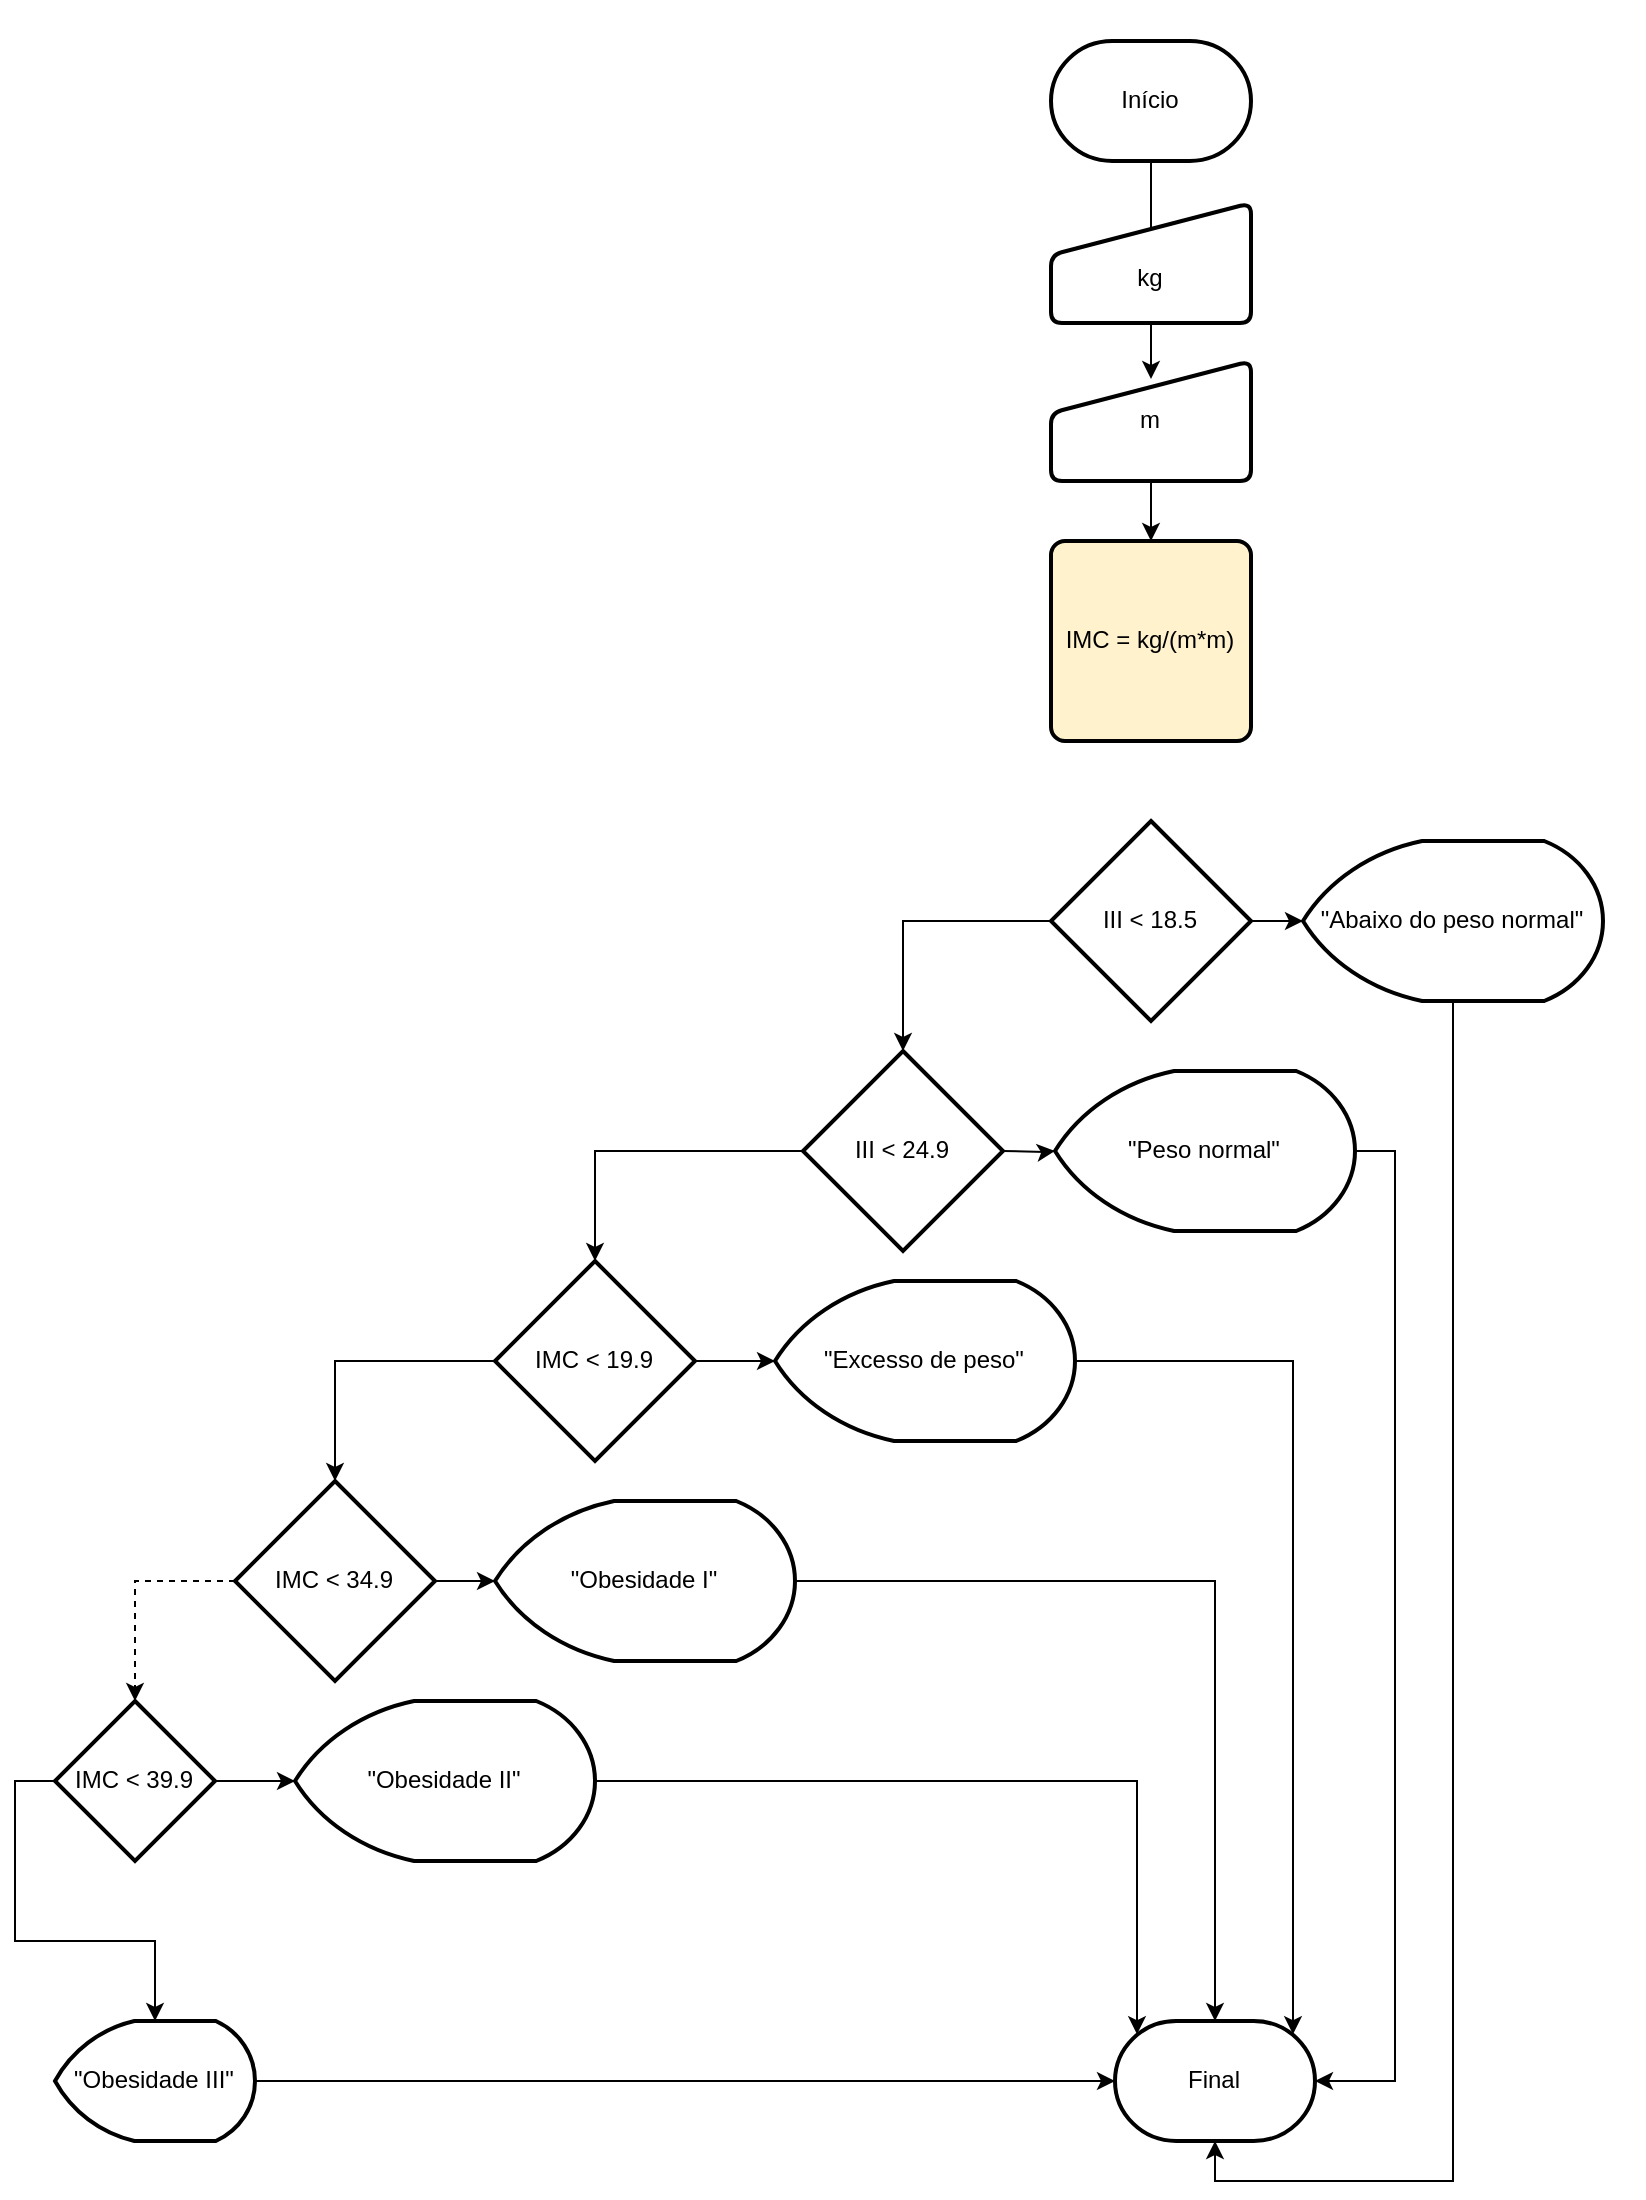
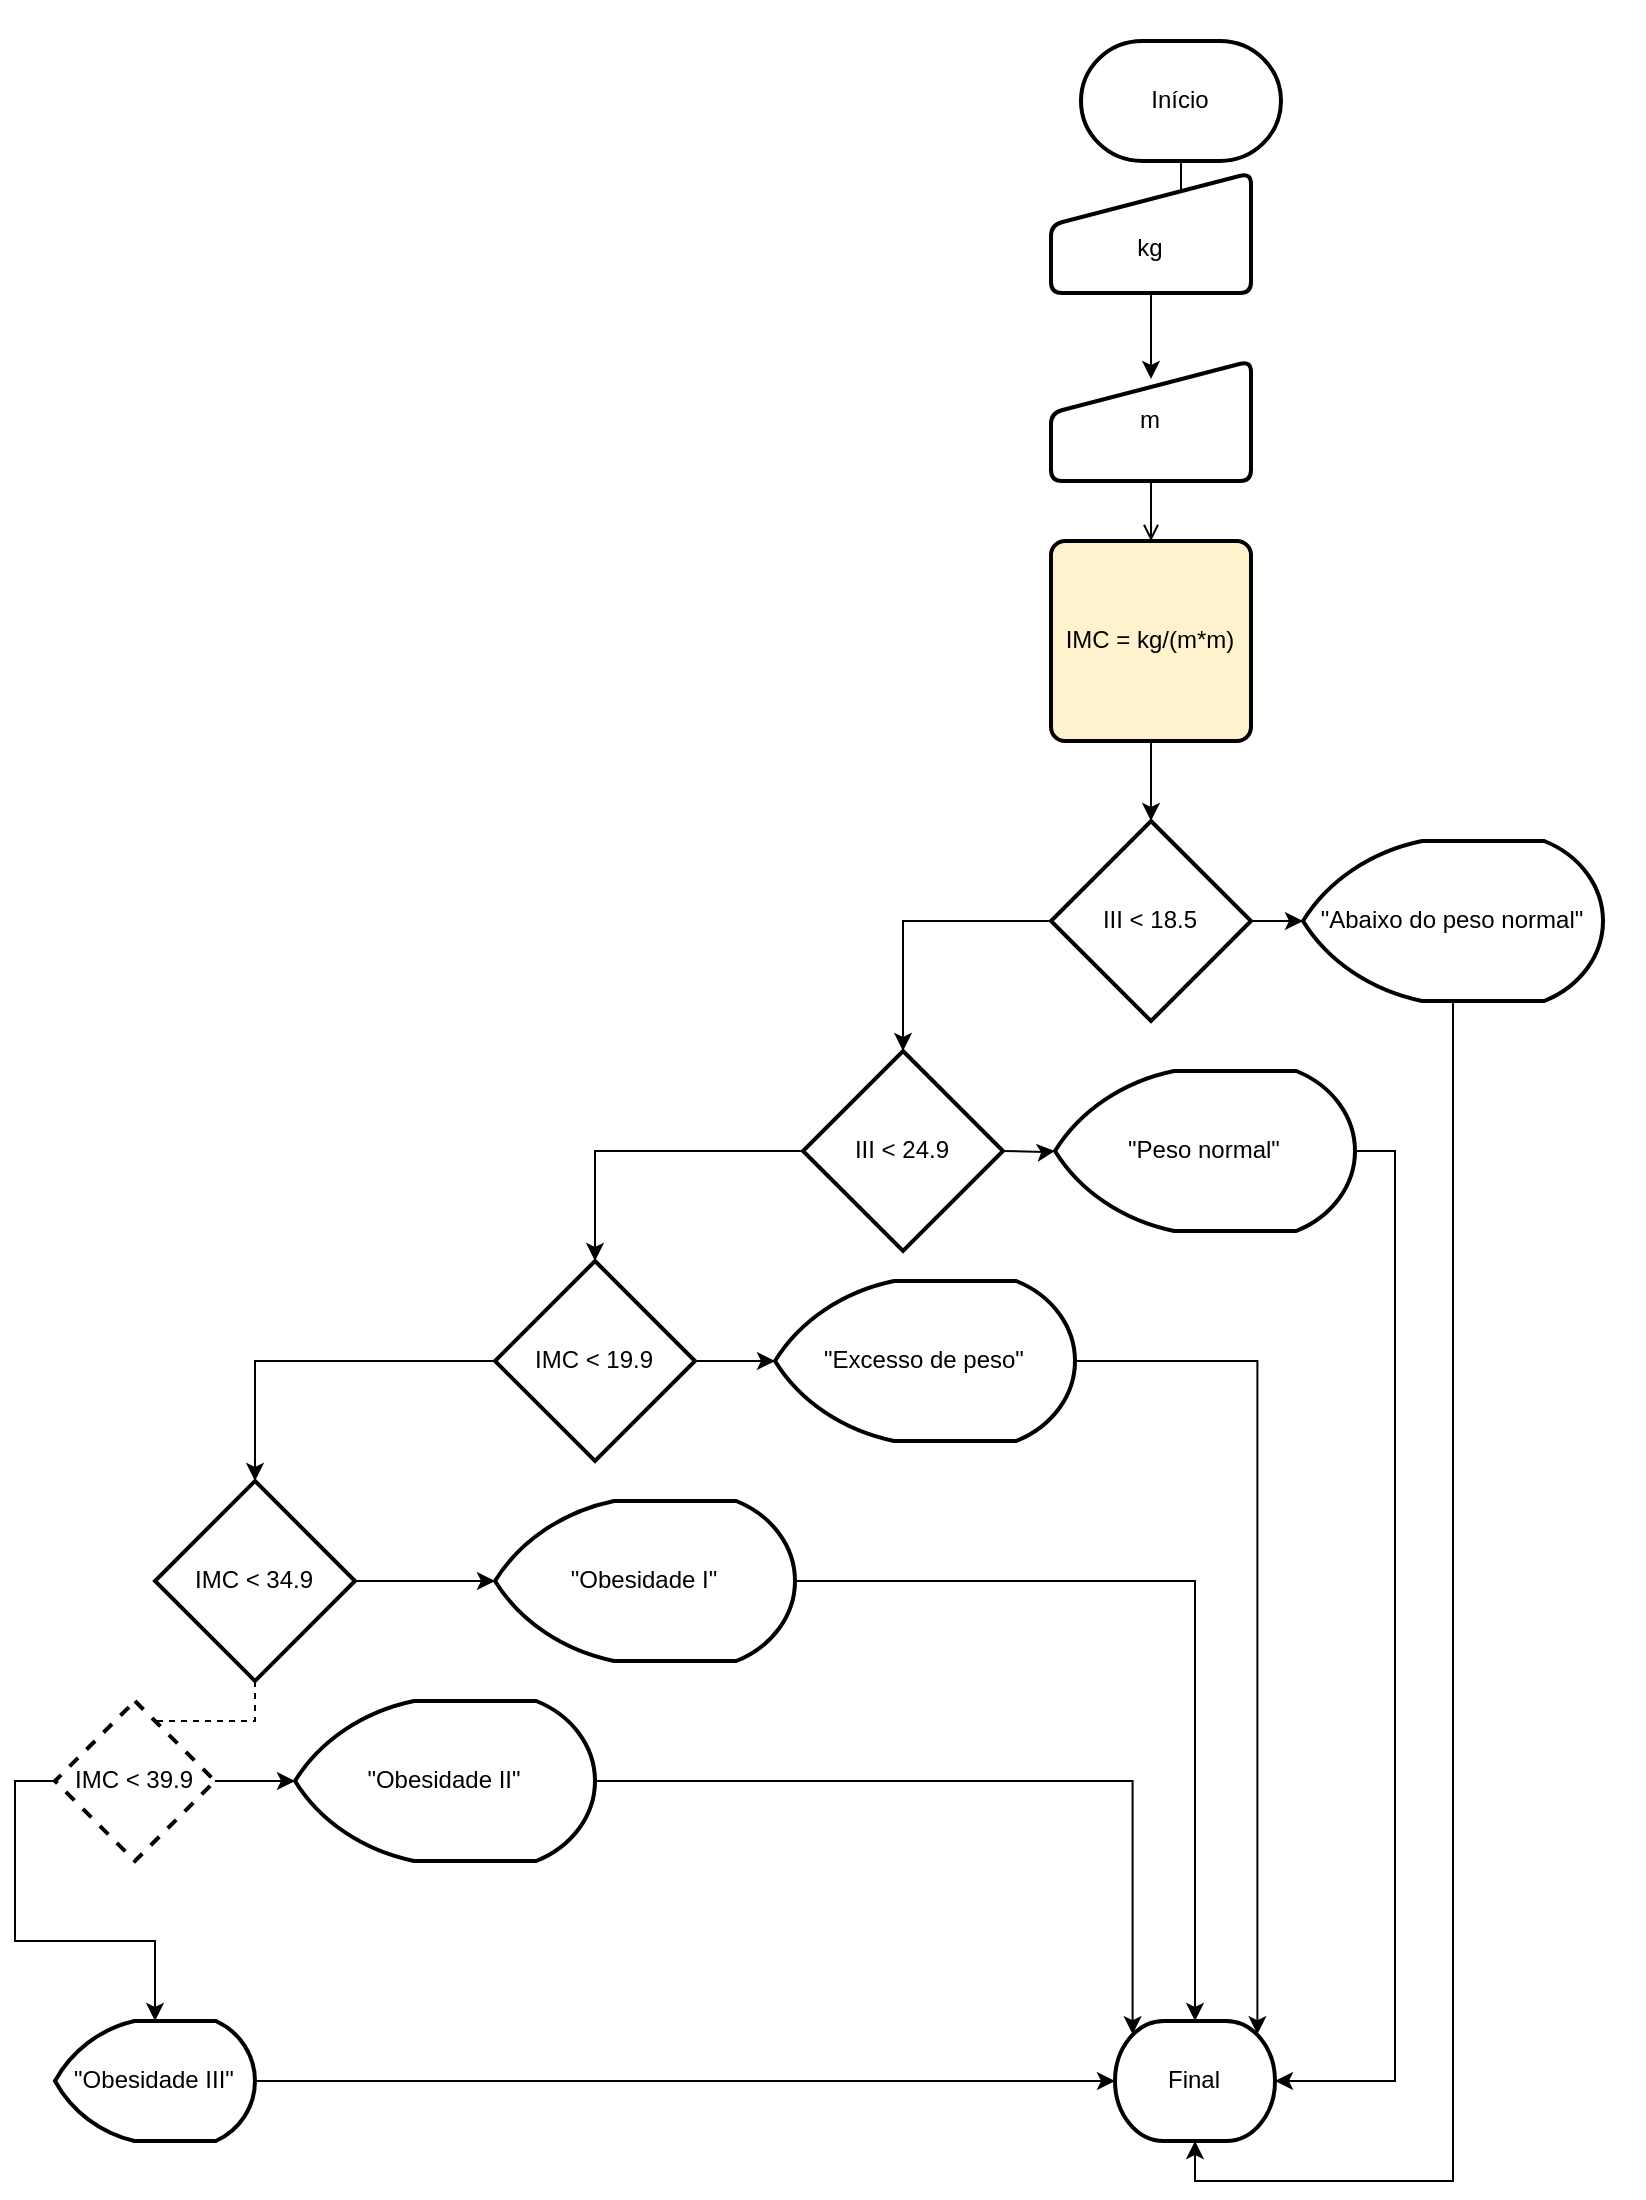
- <mxCell id="3" value="Início" style="strokeWidth=2;html=1;shape=mxgraph.flowchart.terminator;whiteSpace=wrap;" vertex="1" parent="1"><mxGeometry x="518" y="20" width="100" height="60" as="geometry" /></mxCell>
+ <mxCell id="3" value="Início" style="strokeWidth=2;html=1;shape=mxgraph.flowchart.terminator;whiteSpace=wrap;" vertex="1" parent="1"><mxGeometry x="533" y="20" width="100" height="60" as="geometry" /></mxCell>
- <mxCell id="4" value="&lt;div&gt;&lt;br&gt;&lt;/div&gt;&lt;div&gt;kg&lt;/div&gt;" style="html=1;strokeWidth=2;shape=manualInput;whiteSpace=wrap;rounded=1;size=26;arcSize=11;" vertex="1" parent="1"><mxGeometry x="518" y="101" width="100" height="60" as="geometry" /></mxCell>
+ <mxCell id="4" value="&lt;div&gt;&lt;br&gt;&lt;/div&gt;&lt;div&gt;kg&lt;/div&gt;" style="html=1;strokeWidth=2;shape=manualInput;whiteSpace=wrap;rounded=1;size=26;arcSize=11;" vertex="1" parent="1"><mxGeometry x="518" y="86" width="100" height="60" as="geometry" /></mxCell>
- <mxCell id="5" value="" style="edgeStyle=orthogonalEdgeStyle;rounded=0;orthogonalLoop=1;jettySize=auto;html=1;" edge="1" parent="1" source="6" target="8"><mxGeometry relative="1" as="geometry" /></mxCell>
+ <mxCell id="5" value="" style="edgeStyle=orthogonalEdgeStyle;rounded=0;orthogonalLoop=1;jettySize=auto;html=1;endArrow=open;" edge="1" parent="1" source="6" target="8"><mxGeometry relative="1" as="geometry" /></mxCell>
+ <mxCell id="7" value="" style="edgeStyle=orthogonalEdgeStyle;rounded=0;orthogonalLoop=1;jettySize=auto;html=1;" edge="1" parent="1" source="8" target="11"><mxGeometry relative="1" as="geometry" /></mxCell>
- <mxCell id="23" value="&lt;div&gt;IMC &amp;lt; 34.9&lt;/div&gt;" style="strokeWidth=2;html=1;shape=mxgraph.flowchart.decision;whiteSpace=wrap;" vertex="1" parent="1"><mxGeometry x="110" y="740" width="100" height="100" as="geometry" /></mxCell>
+ <mxCell id="23" value="&lt;div&gt;IMC &amp;lt; 34.9&lt;/div&gt;" style="strokeWidth=2;html=1;shape=mxgraph.flowchart.decision;whiteSpace=wrap;" vertex="1" parent="1"><mxGeometry x="70" y="740" width="100" height="100" as="geometry" /></mxCell>
- <mxCell id="27" value="&lt;div&gt;IMC &amp;lt; 39.9&lt;/div&gt;" style="rhombus;whiteSpace=wrap;html=1;strokeWidth=2;" vertex="1" parent="1"><mxGeometry x="20" y="850" width="80" height="80" as="geometry" /></mxCell>
+ <mxCell id="27" value="&lt;div&gt;IMC &amp;lt; 39.9&lt;/div&gt;" style="rhombus;whiteSpace=wrap;html=1;strokeWidth=2;dashed=1;" vertex="1" parent="1"><mxGeometry x="20" y="850" width="80" height="80" as="geometry" /></mxCell>
- <mxCell id="30" value="Final" style="strokeWidth=2;html=1;shape=mxgraph.flowchart.terminator;whiteSpace=wrap;" vertex="1" parent="1"><mxGeometry x="550" y="1010" width="100" height="60" as="geometry" /></mxCell>
+ <mxCell id="30" value="Final" style="strokeWidth=2;html=1;shape=mxgraph.flowchart.terminator;whiteSpace=wrap;" vertex="1" parent="1"><mxGeometry x="550" y="1010" width="80" height="60" as="geometry" /></mxCell>
